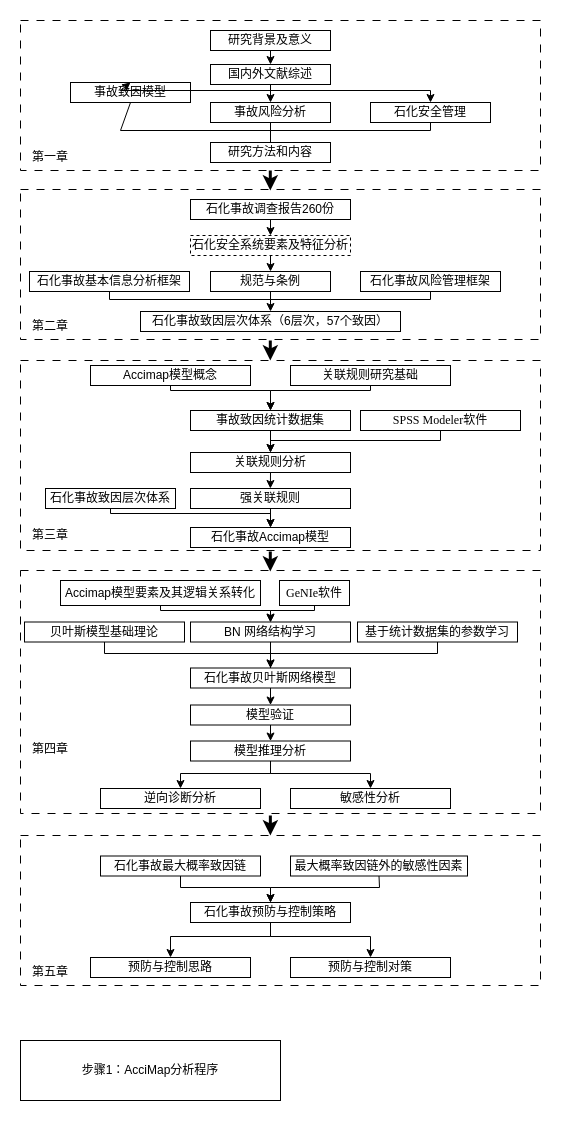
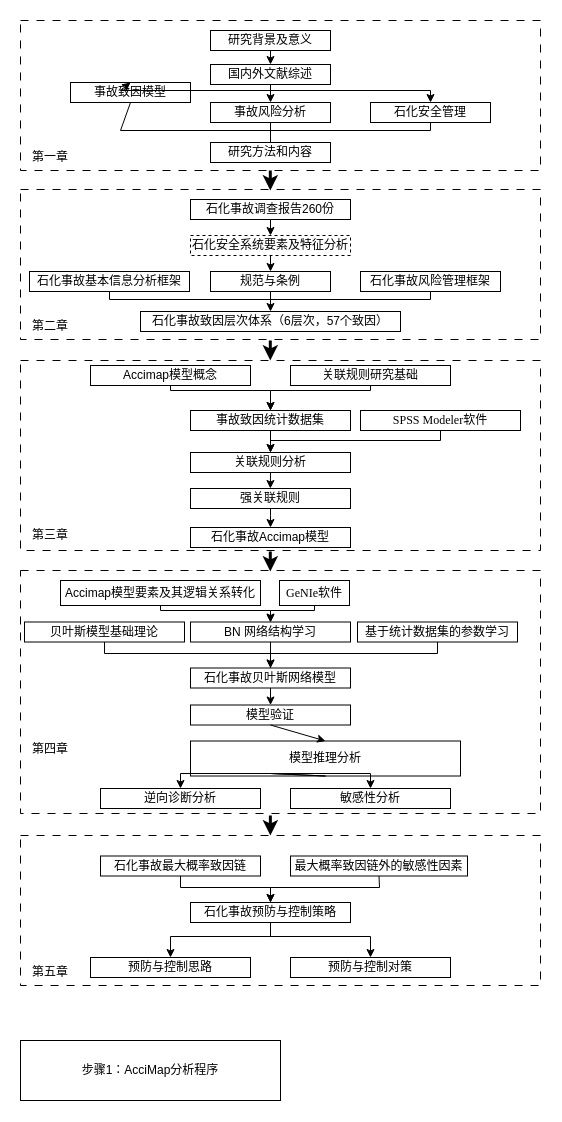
- <mxCell id="67" value="石化事故致因层次体系" style="rounded=0;whiteSpace=wrap;html=1;" vertex="1" parent="1"><mxGeometry x="45" y="488" width="130" height="20" as="geometry" /></mxCell>
- <mxCell id="68" value="" style="endArrow=classic;html=1;rounded=0;exitX=0.5;exitY=1;exitDx=0;exitDy=0;entryX=0.5;entryY=0;entryDx=0;entryDy=0;" edge="1" parent="1" source="67" target="30"><mxGeometry width="50" height="50" relative="1" as="geometry"><mxPoint x="210" y="675" as="sourcePoint" /><mxPoint x="170" y="526" as="targetPoint" /><Array as="points"><mxPoint x="110" y="513" /><mxPoint x="270" y="513" /></Array></mxGeometry></mxCell>
- <mxCell id="45" value="模型推理分析" style="rounded=0;whiteSpace=wrap;html=1;" vertex="1" parent="1"><mxGeometry x="190" y="740.5" width="160" height="20" as="geometry" /></mxCell>
+ <mxCell id="45" value="模型推理分析" style="rounded=0;whiteSpace=wrap;html=1;" vertex="1" parent="1"><mxGeometry x="190" y="740.5" width="270" height="35" as="geometry" /></mxCell>
